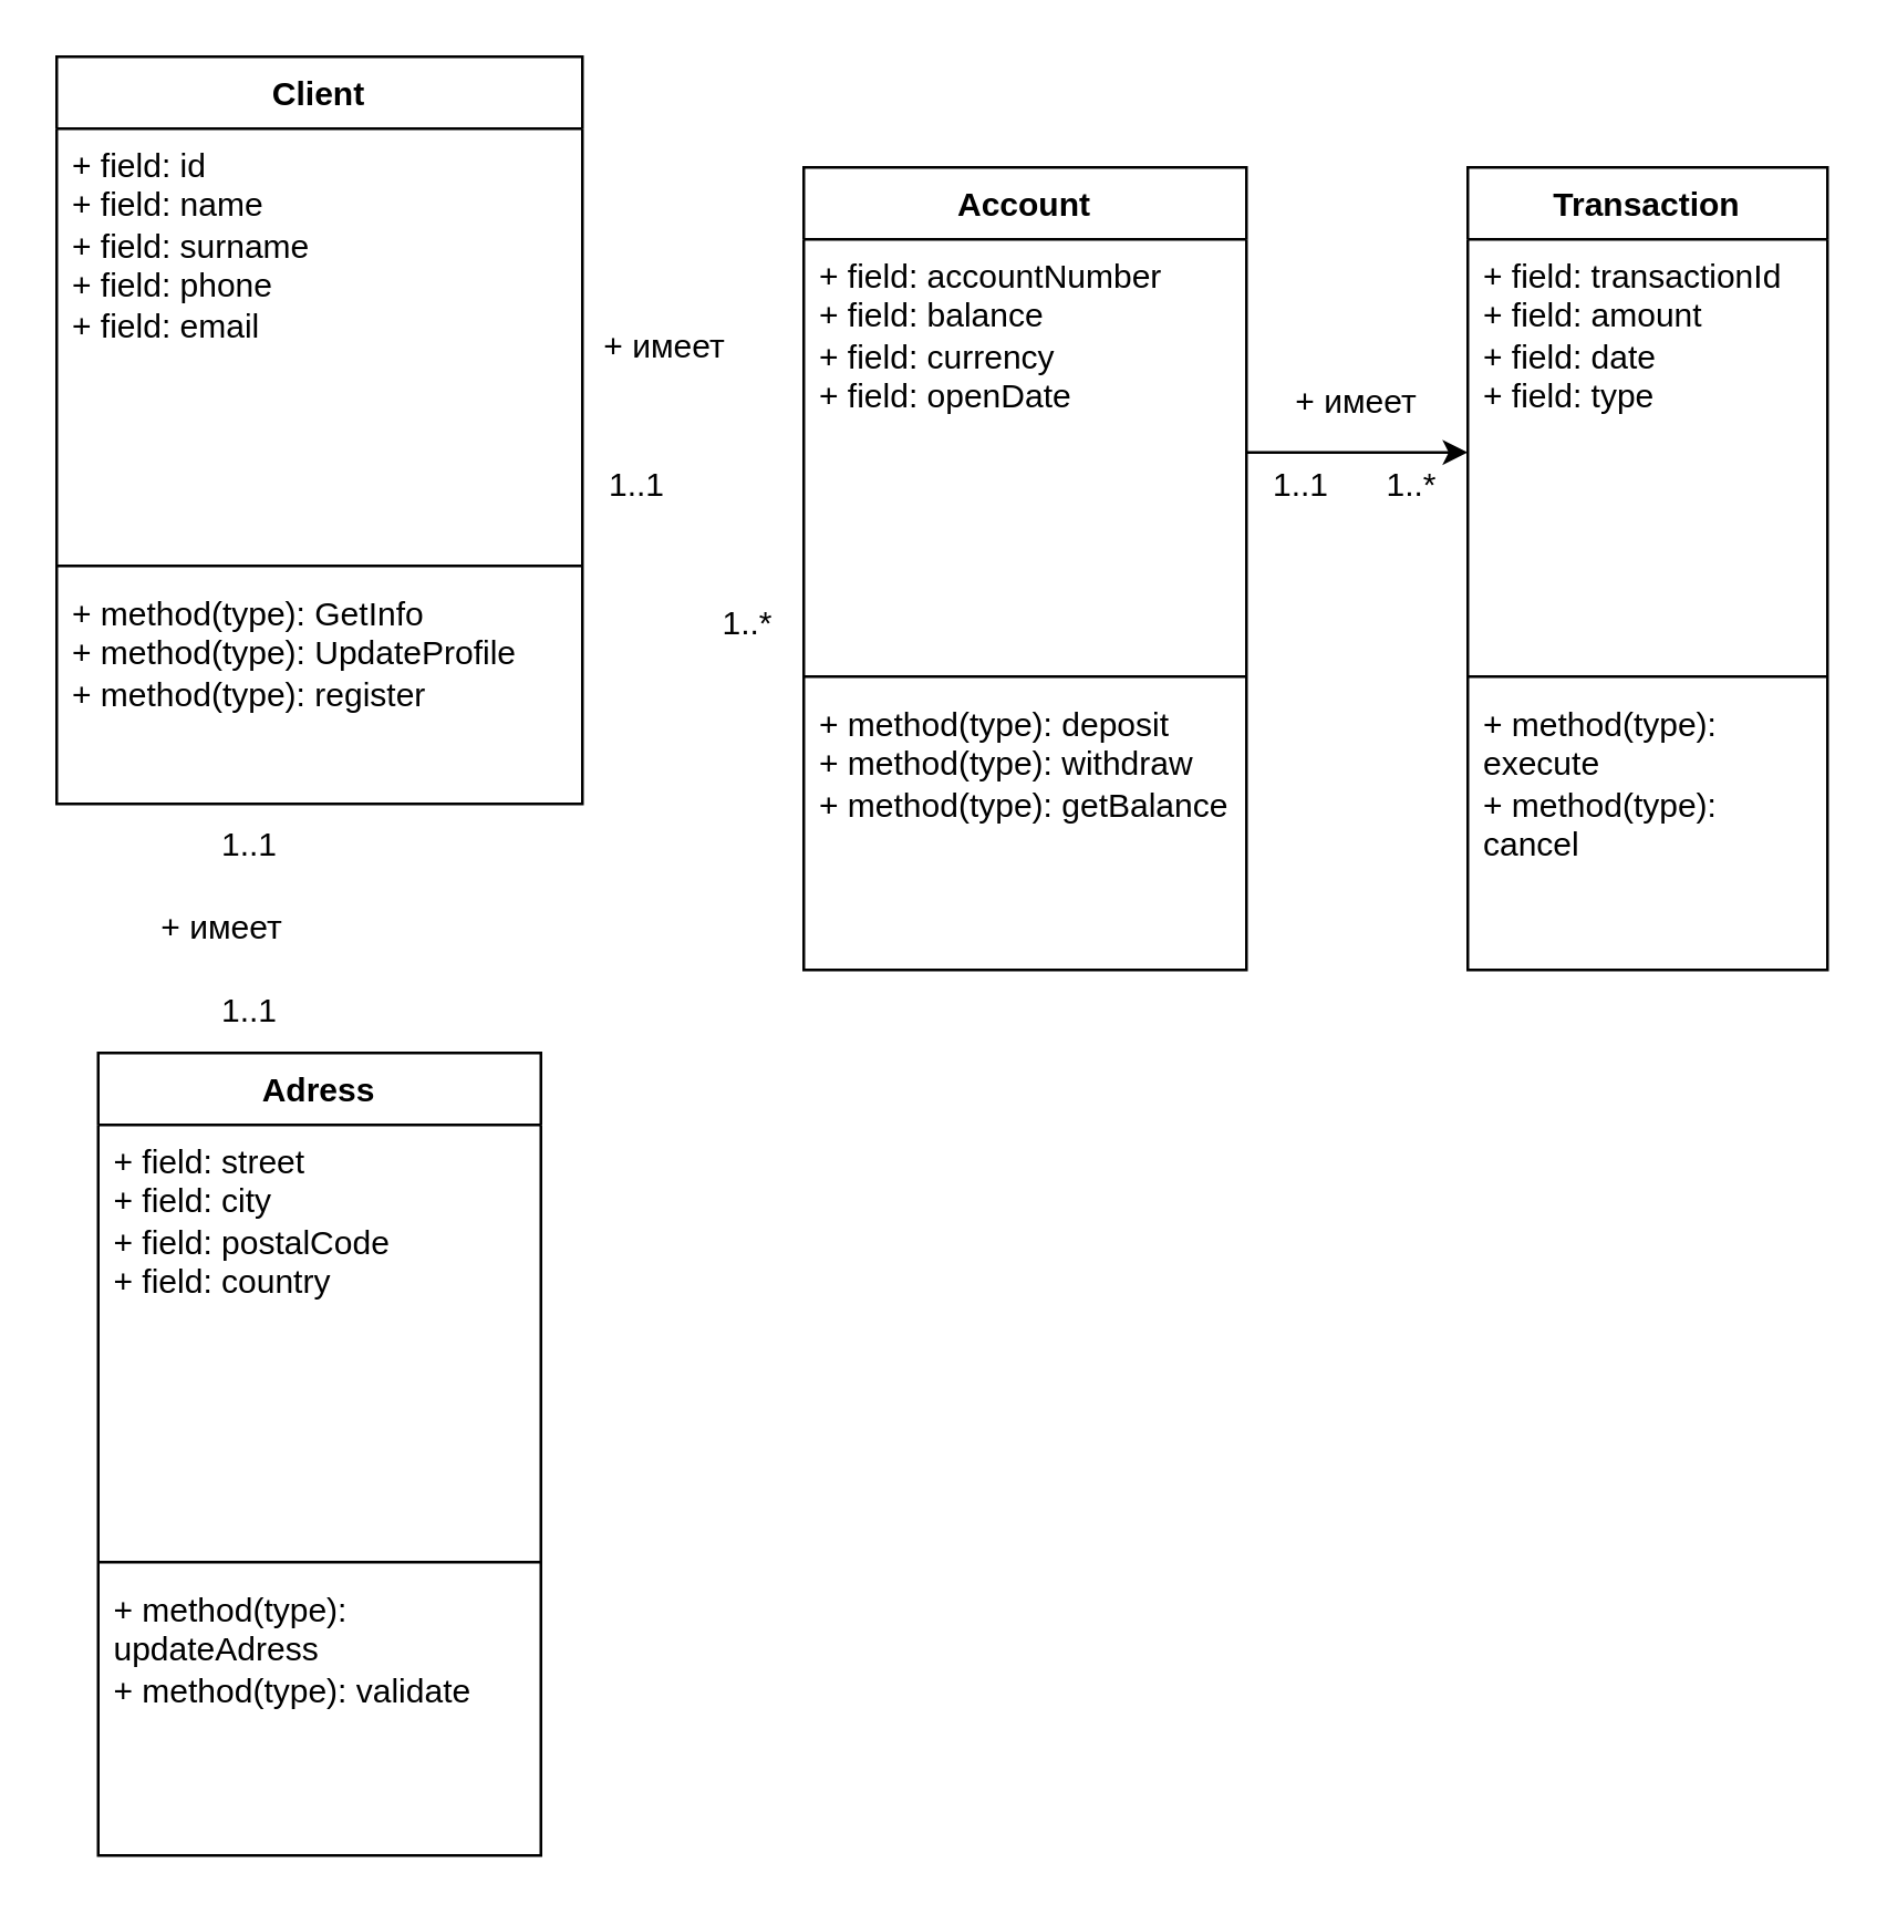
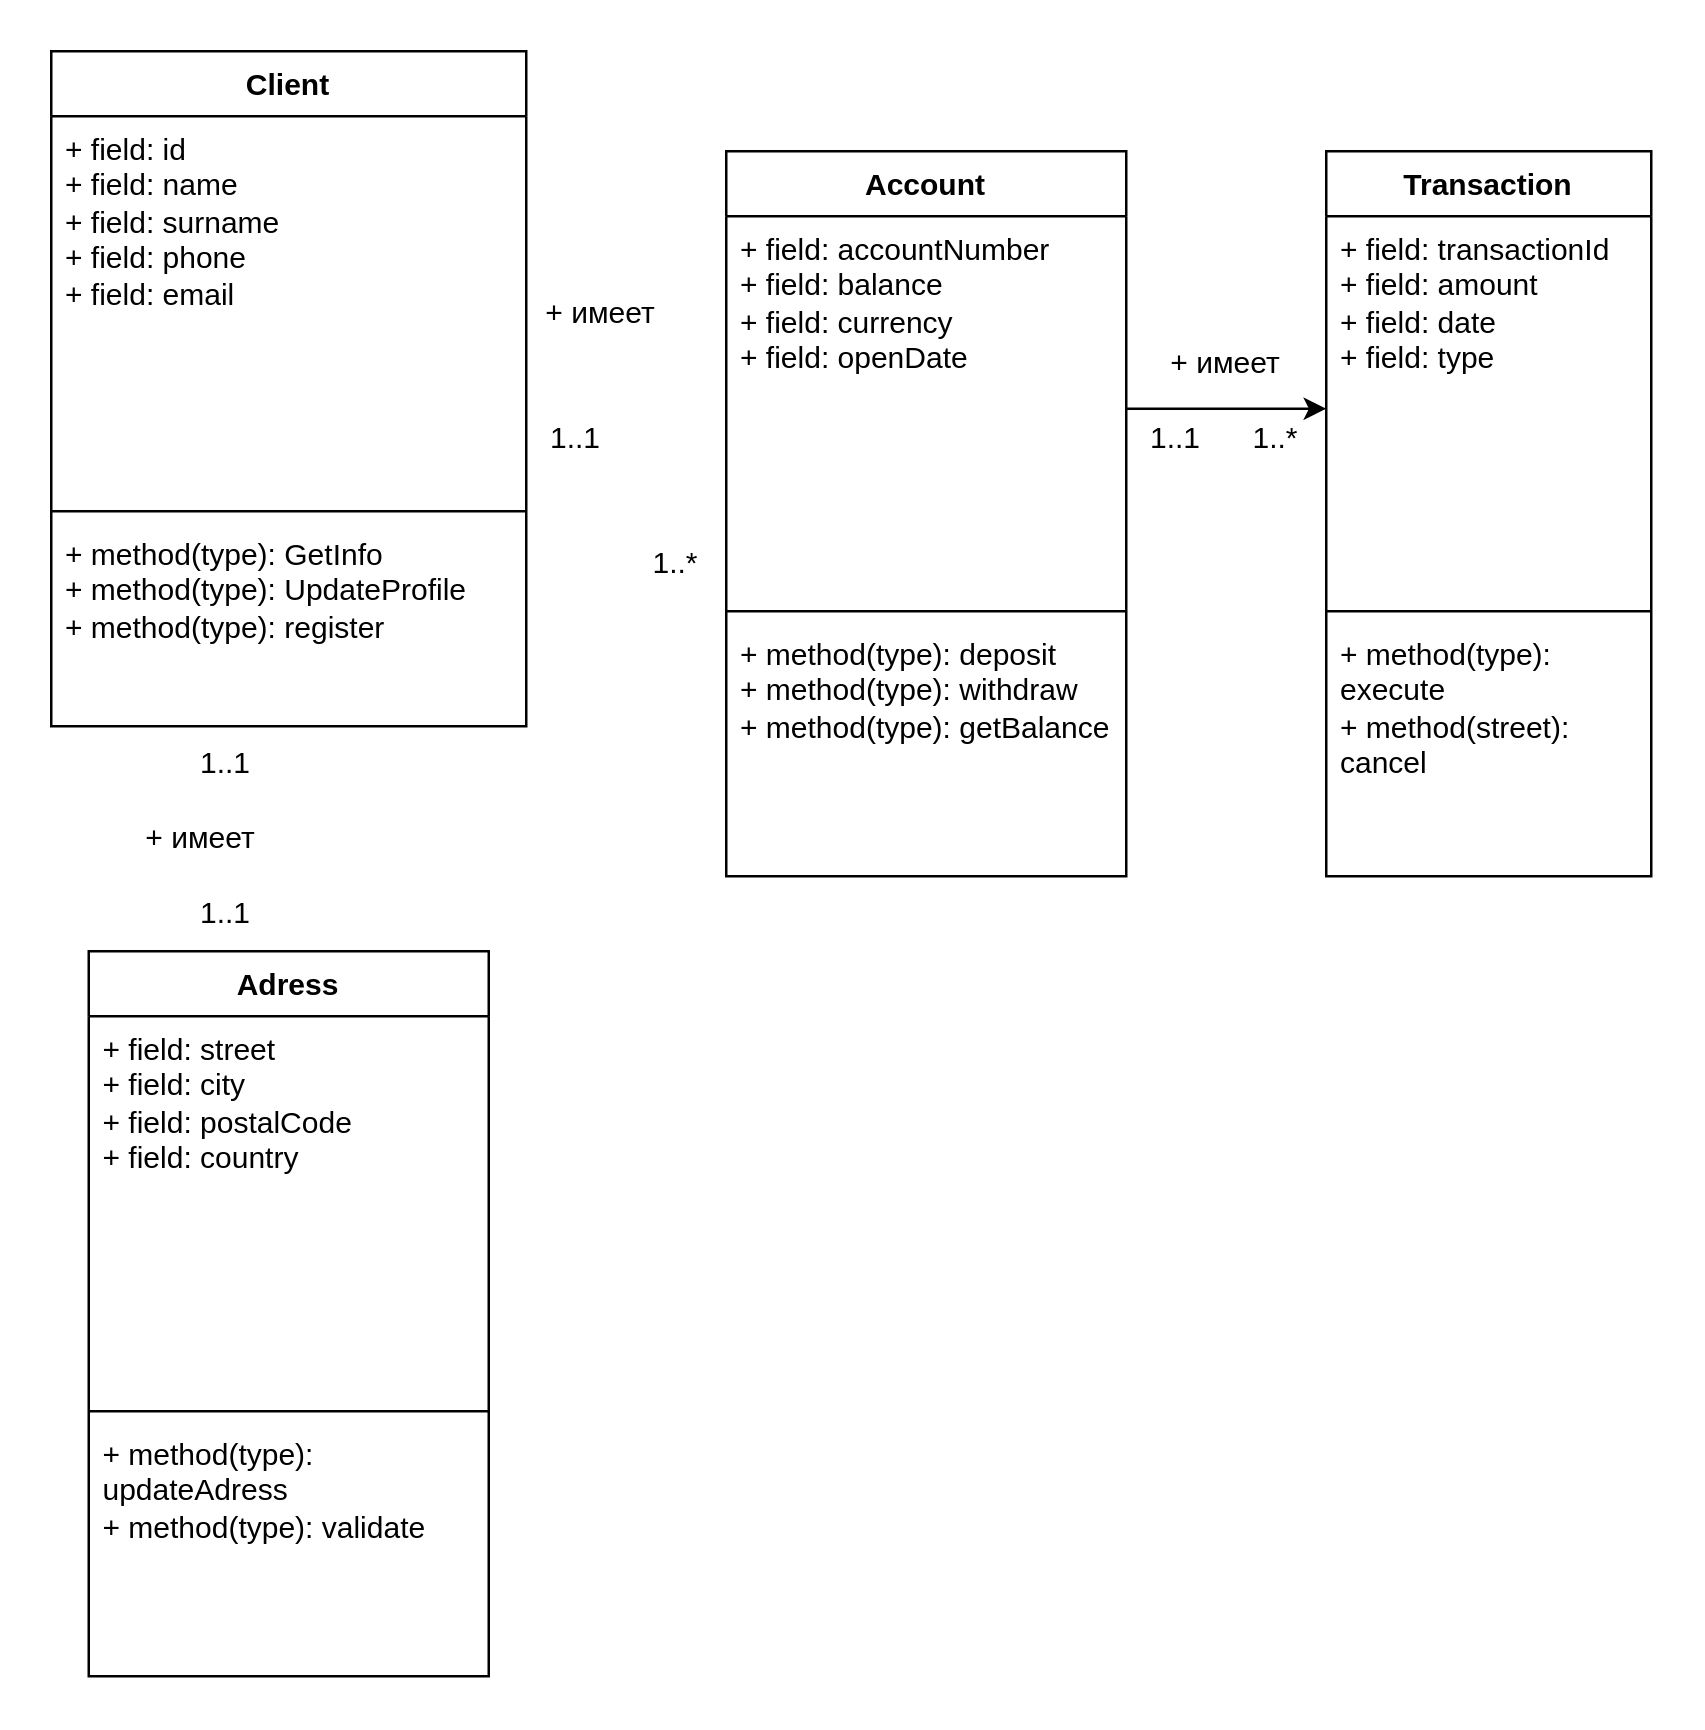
- <mxCell id="13" value="&lt;div&gt;+ method(type): execute&lt;/div&gt;&lt;div&gt;+ method(type): cancel&lt;/div&gt;" style="text;strokeColor=none;fillColor=none;align=left;verticalAlign=top;spacingLeft=4;spacingRight=4;overflow=hidden;rotatable=0;points=[[0,0.5],[1,0.5]];portConstraint=eastwest;whiteSpace=wrap;html=1;" vertex="1" parent="10"><mxGeometry y="188" width="130" height="102" as="geometry" /></mxCell>
+ <mxCell id="13" value="&lt;div&gt;+ method(type): execute&lt;/div&gt;&lt;div&gt;+ method(street): cancel&lt;/div&gt;" style="text;strokeColor=none;fillColor=none;align=left;verticalAlign=top;spacingLeft=4;spacingRight=4;overflow=hidden;rotatable=0;points=[[0,0.5],[1,0.5]];portConstraint=eastwest;whiteSpace=wrap;html=1;" vertex="1" parent="10"><mxGeometry y="188" width="130" height="102" as="geometry" /></mxCell>
